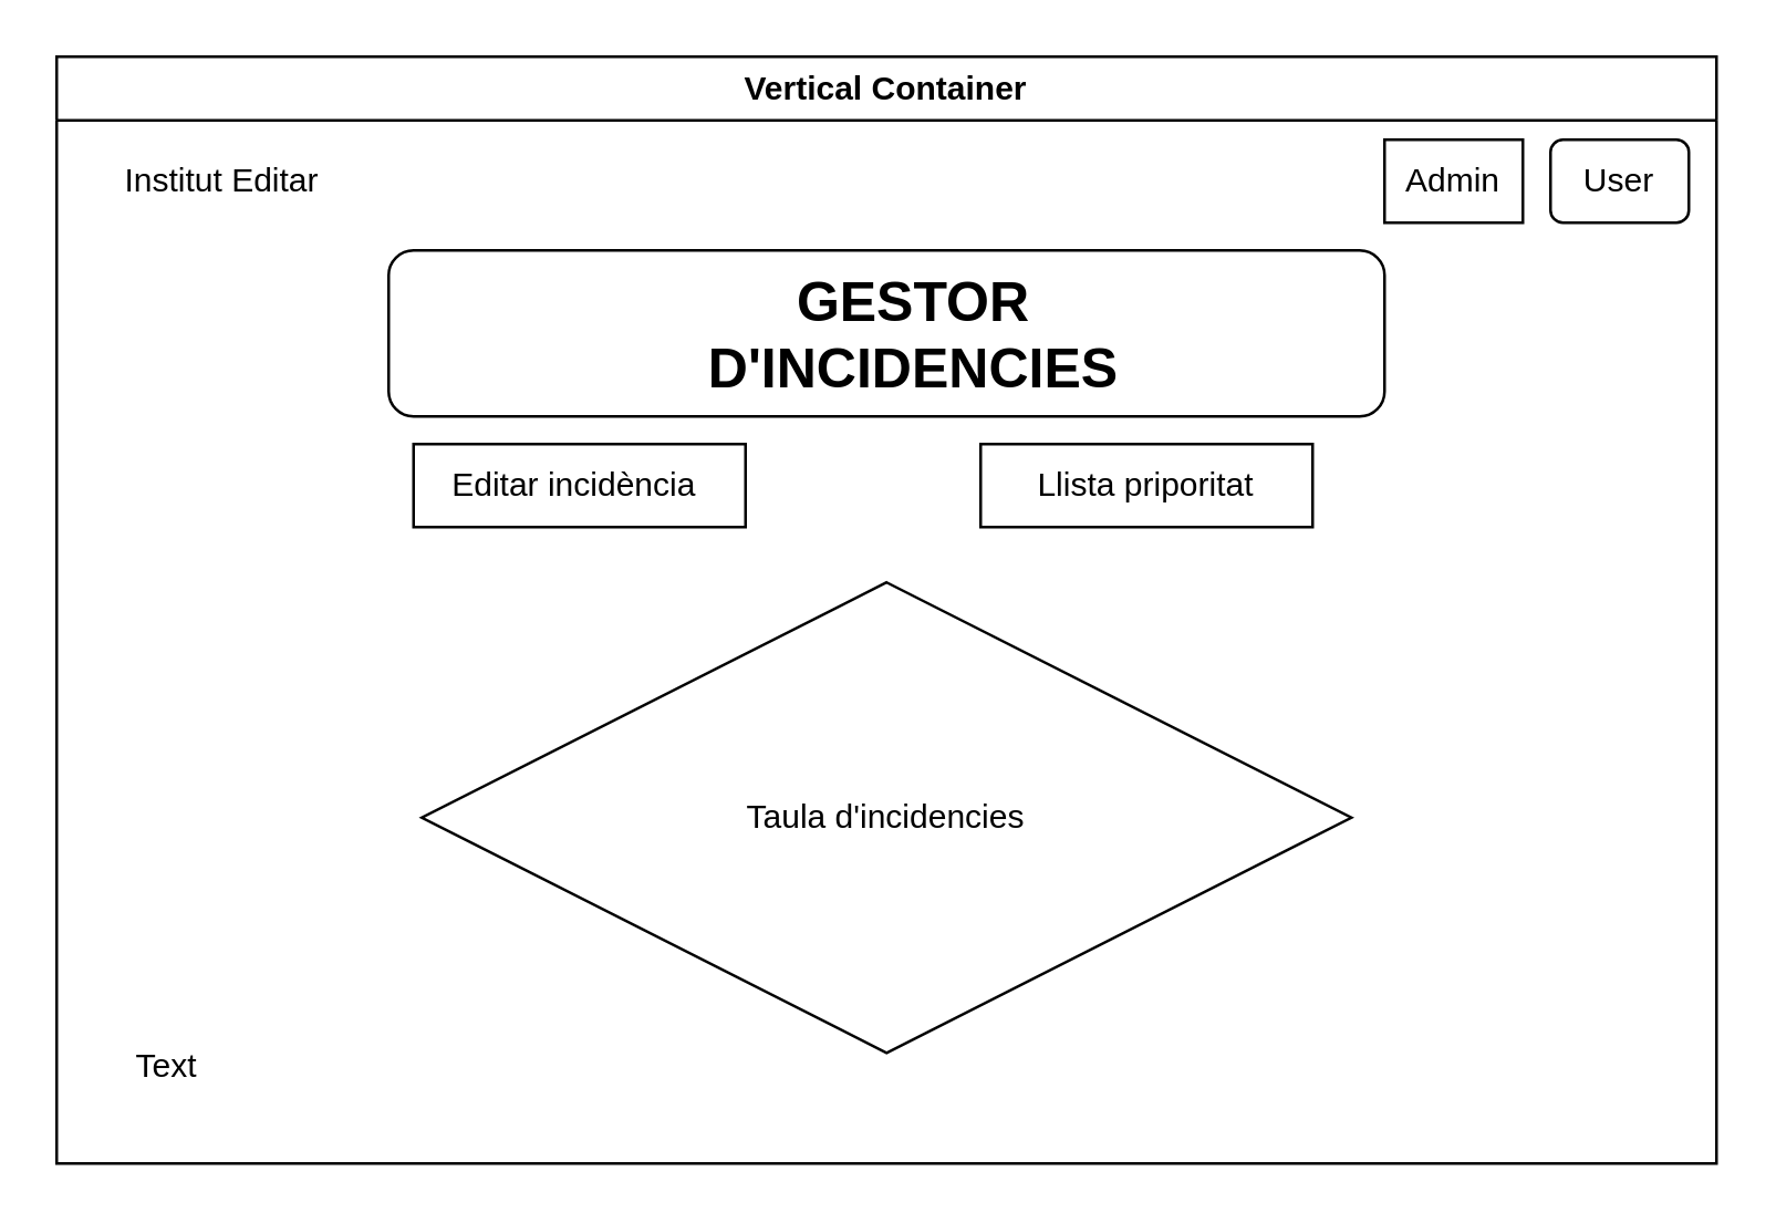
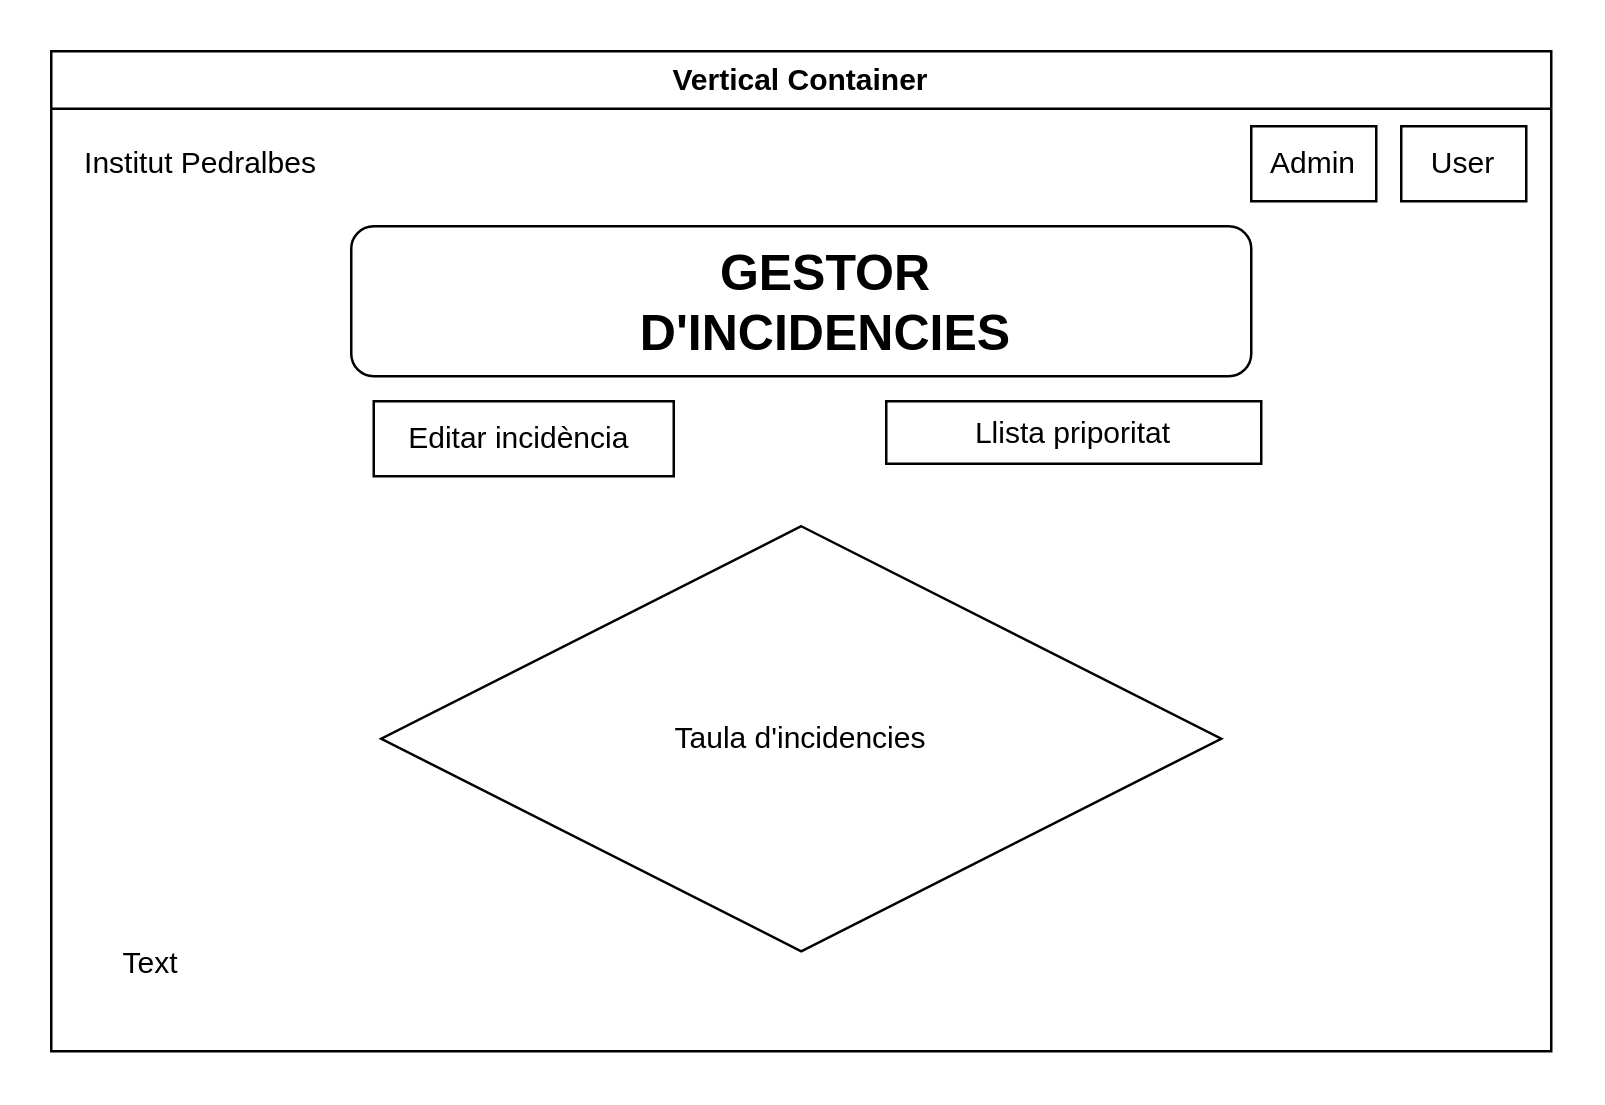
- <mxCell id="9" value="Institut Editar" style="text;html=1;align=center;verticalAlign=middle;whiteSpace=wrap;rounded=0;" vertex="1" parent="2"><mxGeometry x="10" y="30" width="100" height="30" as="geometry" /></mxCell>
+ <mxCell id="9" value="Institut Pedralbes" style="text;html=1;align=center;verticalAlign=middle;whiteSpace=wrap;rounded=0;" vertex="1" parent="2"><mxGeometry x="10" y="30" width="100" height="30" as="geometry" /></mxCell>
- <mxCell id="5" value="User" style="whiteSpace=wrap;html=1;rounded=1;" vertex="1" parent="2"><mxGeometry x="540" y="30" width="50" height="30" as="geometry" /></mxCell>
+ <mxCell id="5" value="User" style="rounded=0;whiteSpace=wrap;html=1;" vertex="1" parent="2"><mxGeometry x="540" y="30" width="50" height="30" as="geometry" /></mxCell>
- <mxCell id="8" value="Llista priporitat" style="rounded=0;whiteSpace=wrap;html=1;" vertex="1" parent="2"><mxGeometry x="334" y="140" width="120" height="30" as="geometry" /></mxCell>
+ <mxCell id="8" value="Llista priporitat" style="rounded=0;whiteSpace=wrap;html=1;" vertex="1" parent="2"><mxGeometry x="334" y="140" width="150" height="25" as="geometry" /></mxCell>
